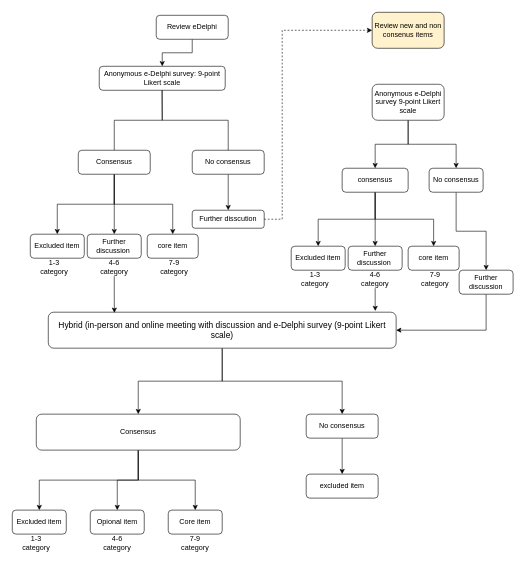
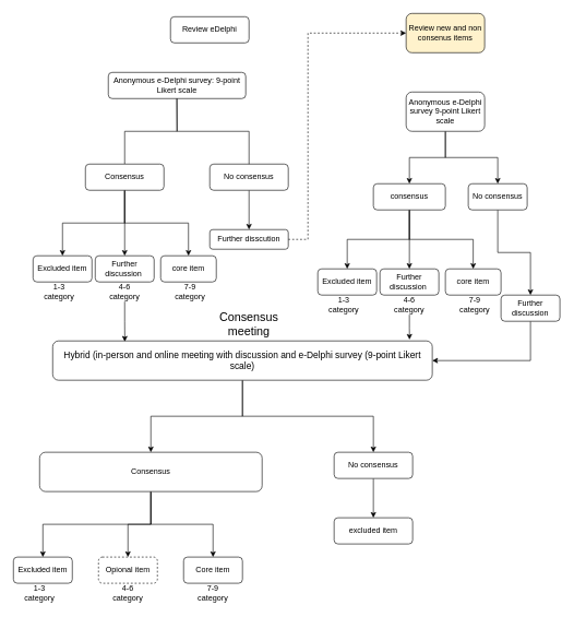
- <mxCell id="2" style="edgeStyle=orthogonalEdgeStyle;rounded=0;orthogonalLoop=1;jettySize=auto;html=1;entryX=0.5;entryY=0;entryDx=0;entryDy=0;" edge="1" parent="1" source="3" target="4"><mxGeometry relative="1" as="geometry" /></mxCell>
+ <mxCell id="22" value="&lt;font style=&quot;font-size: 18px;&quot;&gt;Consensus meeting&lt;/font&gt;" style="text;html=1;strokeColor=none;fillColor=none;align=center;verticalAlign=middle;whiteSpace=wrap;rounded=0;" parent="1" vertex="1"><mxGeometry x="300" y="480" width="160" height="30" as="geometry" /></mxCell>
- <mxCell id="25" value="Opional item" style="rounded=1;whiteSpace=wrap;html=1;" parent="1" vertex="1"><mxGeometry x="150" y="850" width="90" height="40" as="geometry" /></mxCell>
+ <mxCell id="25" value="Opional item" style="rounded=1;whiteSpace=wrap;html=1;dashed=1;" parent="1" vertex="1"><mxGeometry x="150" y="850" width="90" height="40" as="geometry" /></mxCell>
